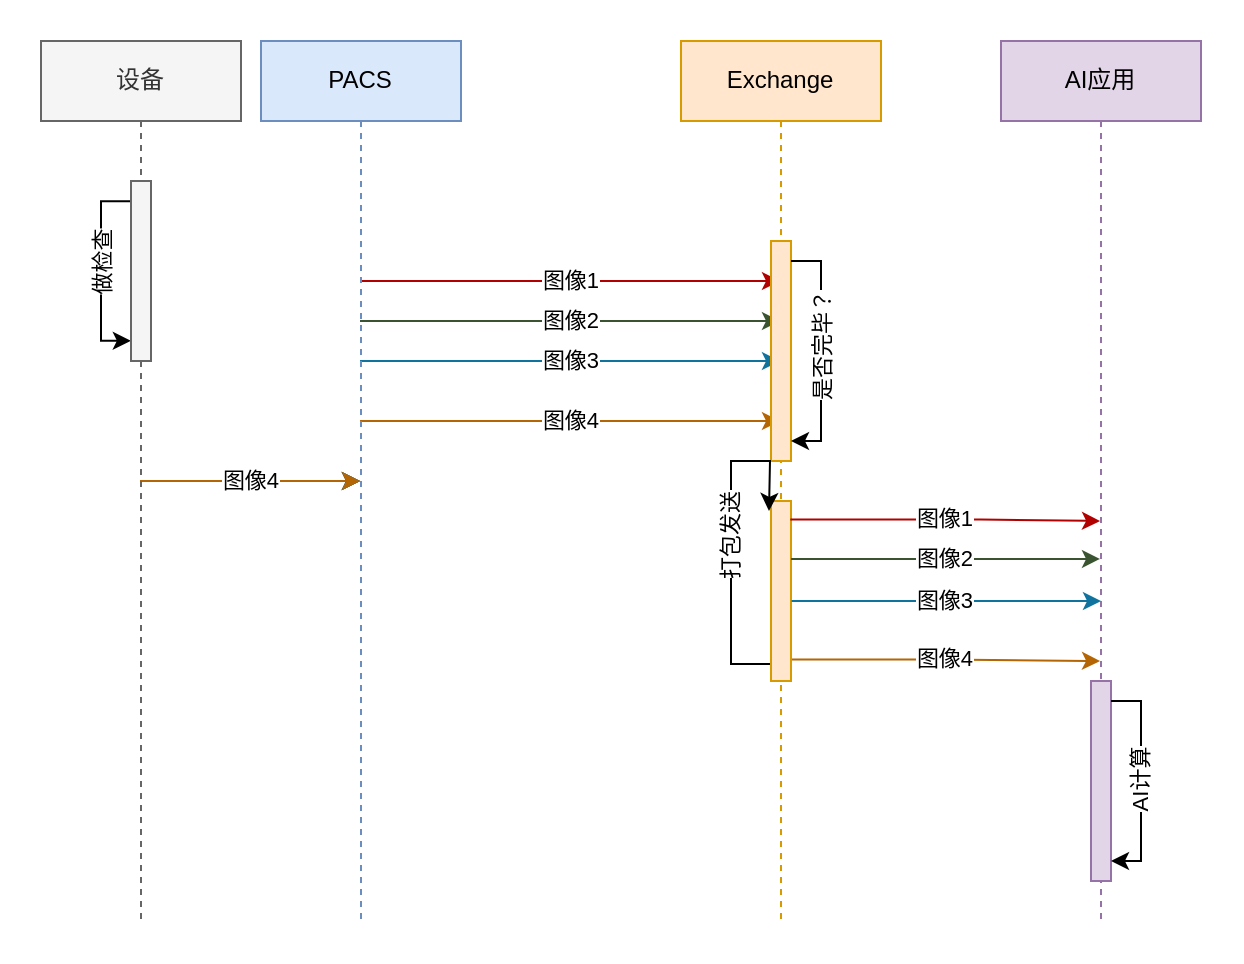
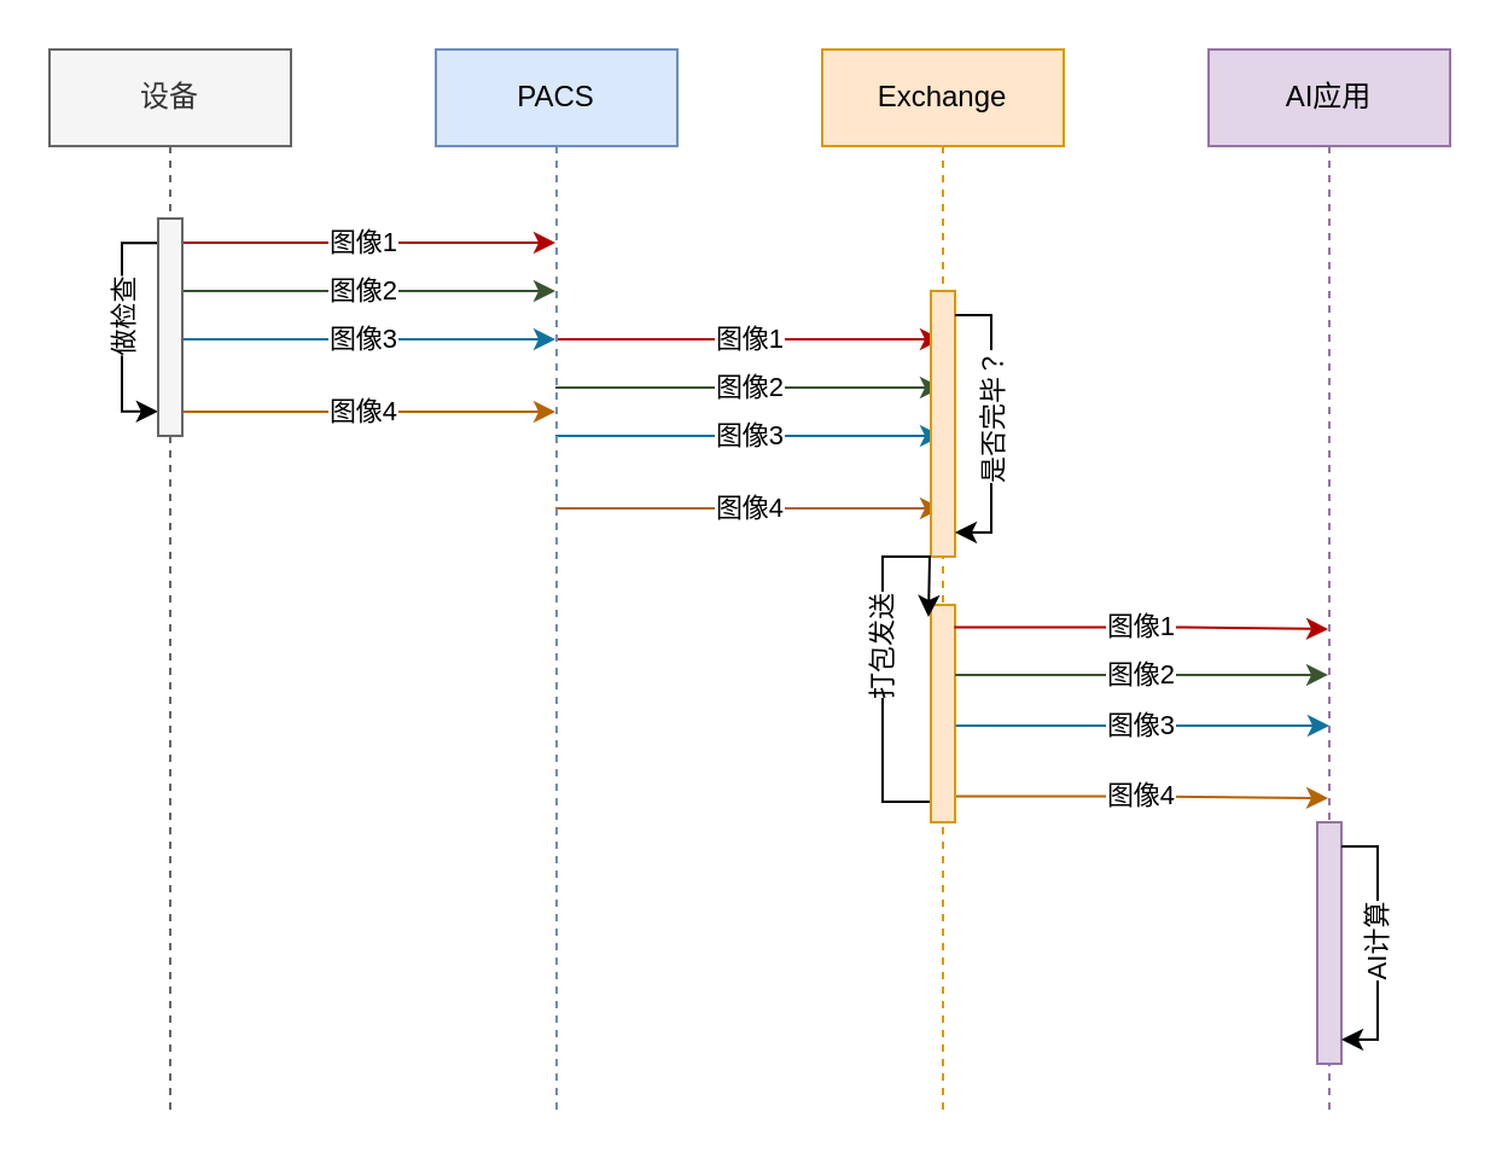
- <mxCell id="11" value="PACS" style="shape=umlLifeline;perimeter=lifelinePerimeter;whiteSpace=wrap;html=1;container=1;collapsible=0;recursiveResize=0;outlineConnect=0;fillColor=#dae8fc;strokeColor=#6c8ebf;" parent="1" vertex="1"><mxGeometry x="130" y="20" width="100" height="440" as="geometry" /></mxCell>
+ <mxCell id="11" value="PACS" style="shape=umlLifeline;perimeter=lifelinePerimeter;whiteSpace=wrap;html=1;container=1;collapsible=0;recursiveResize=0;outlineConnect=0;fillColor=#dae8fc;strokeColor=#6c8ebf;" parent="1" vertex="1"><mxGeometry x="180" y="20" width="100" height="440" as="geometry" /></mxCell>
